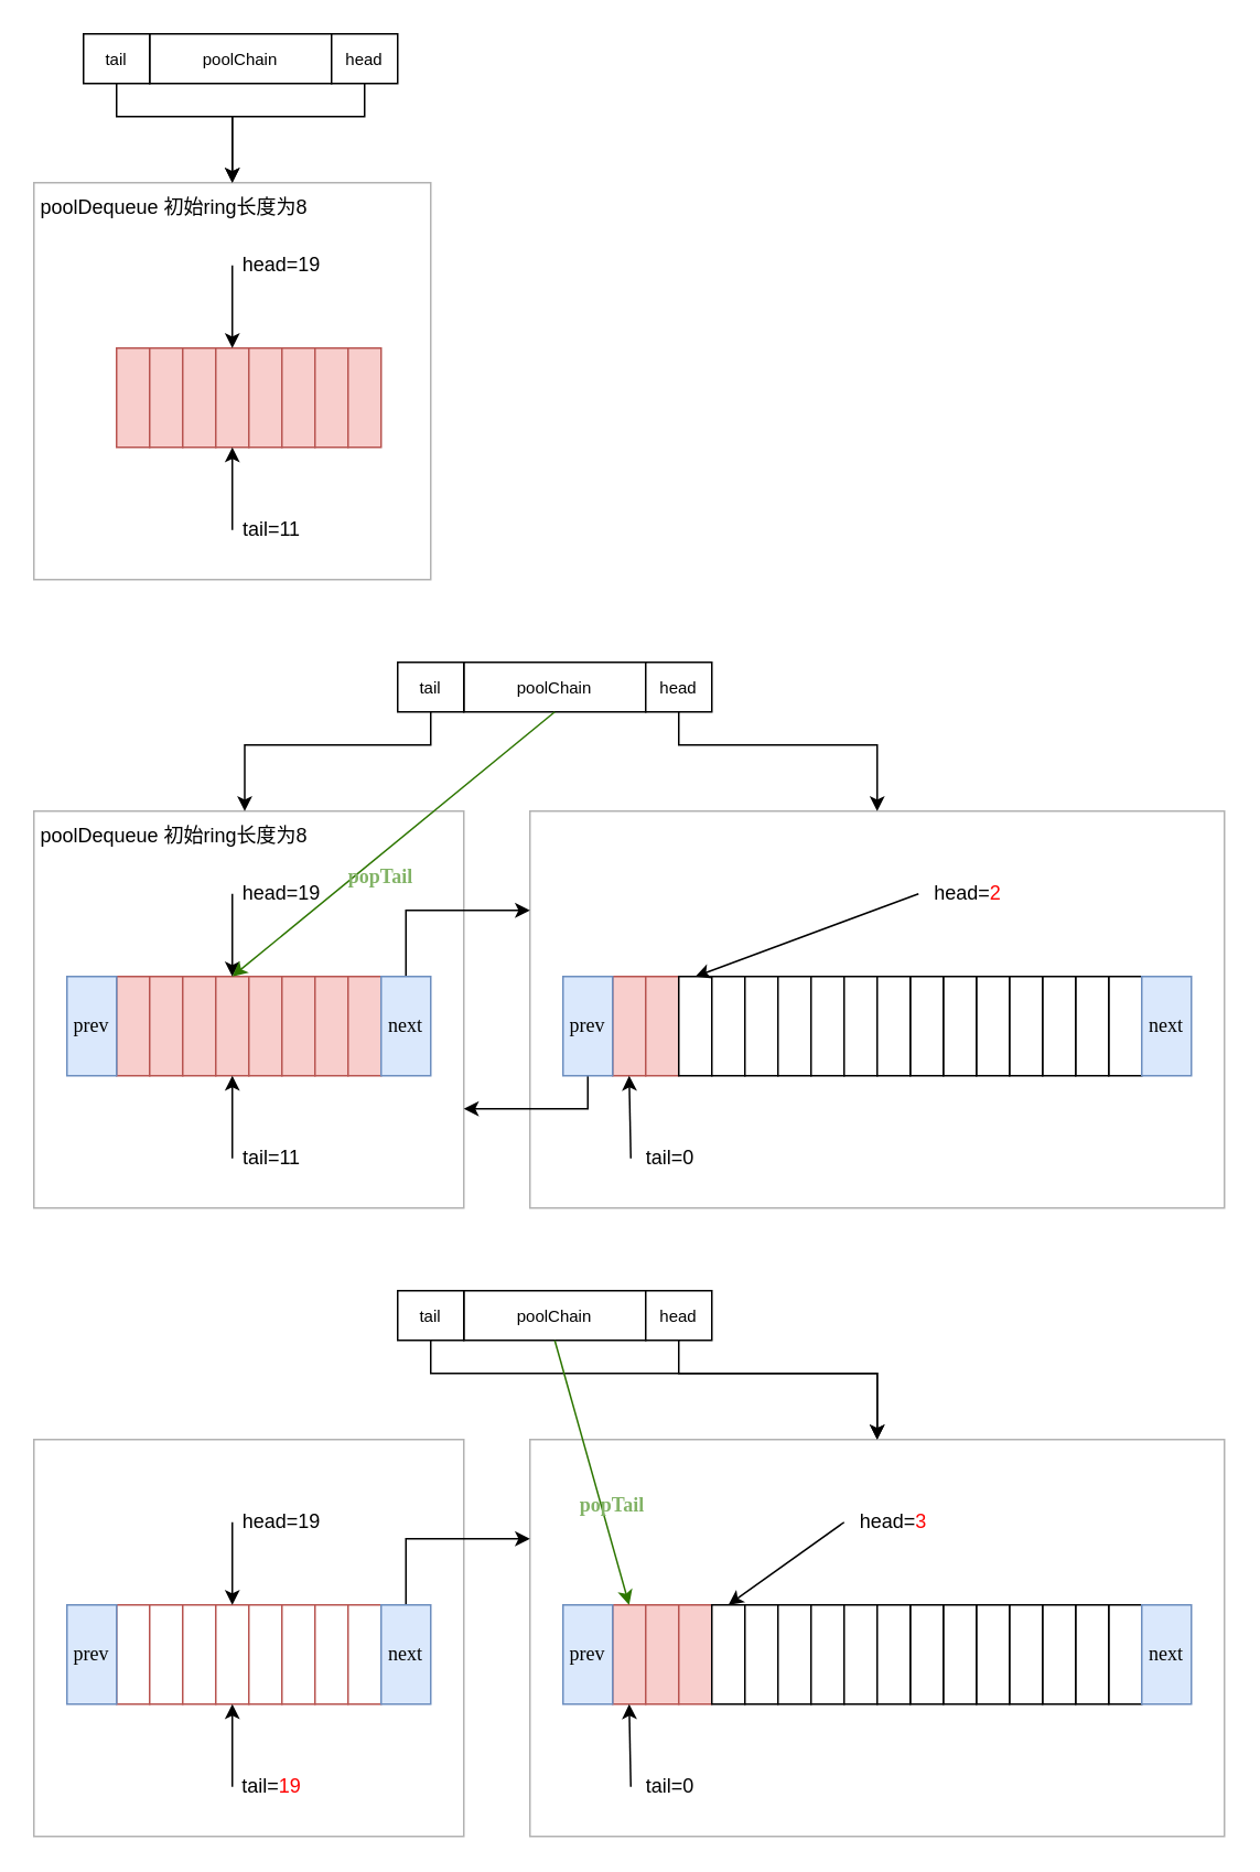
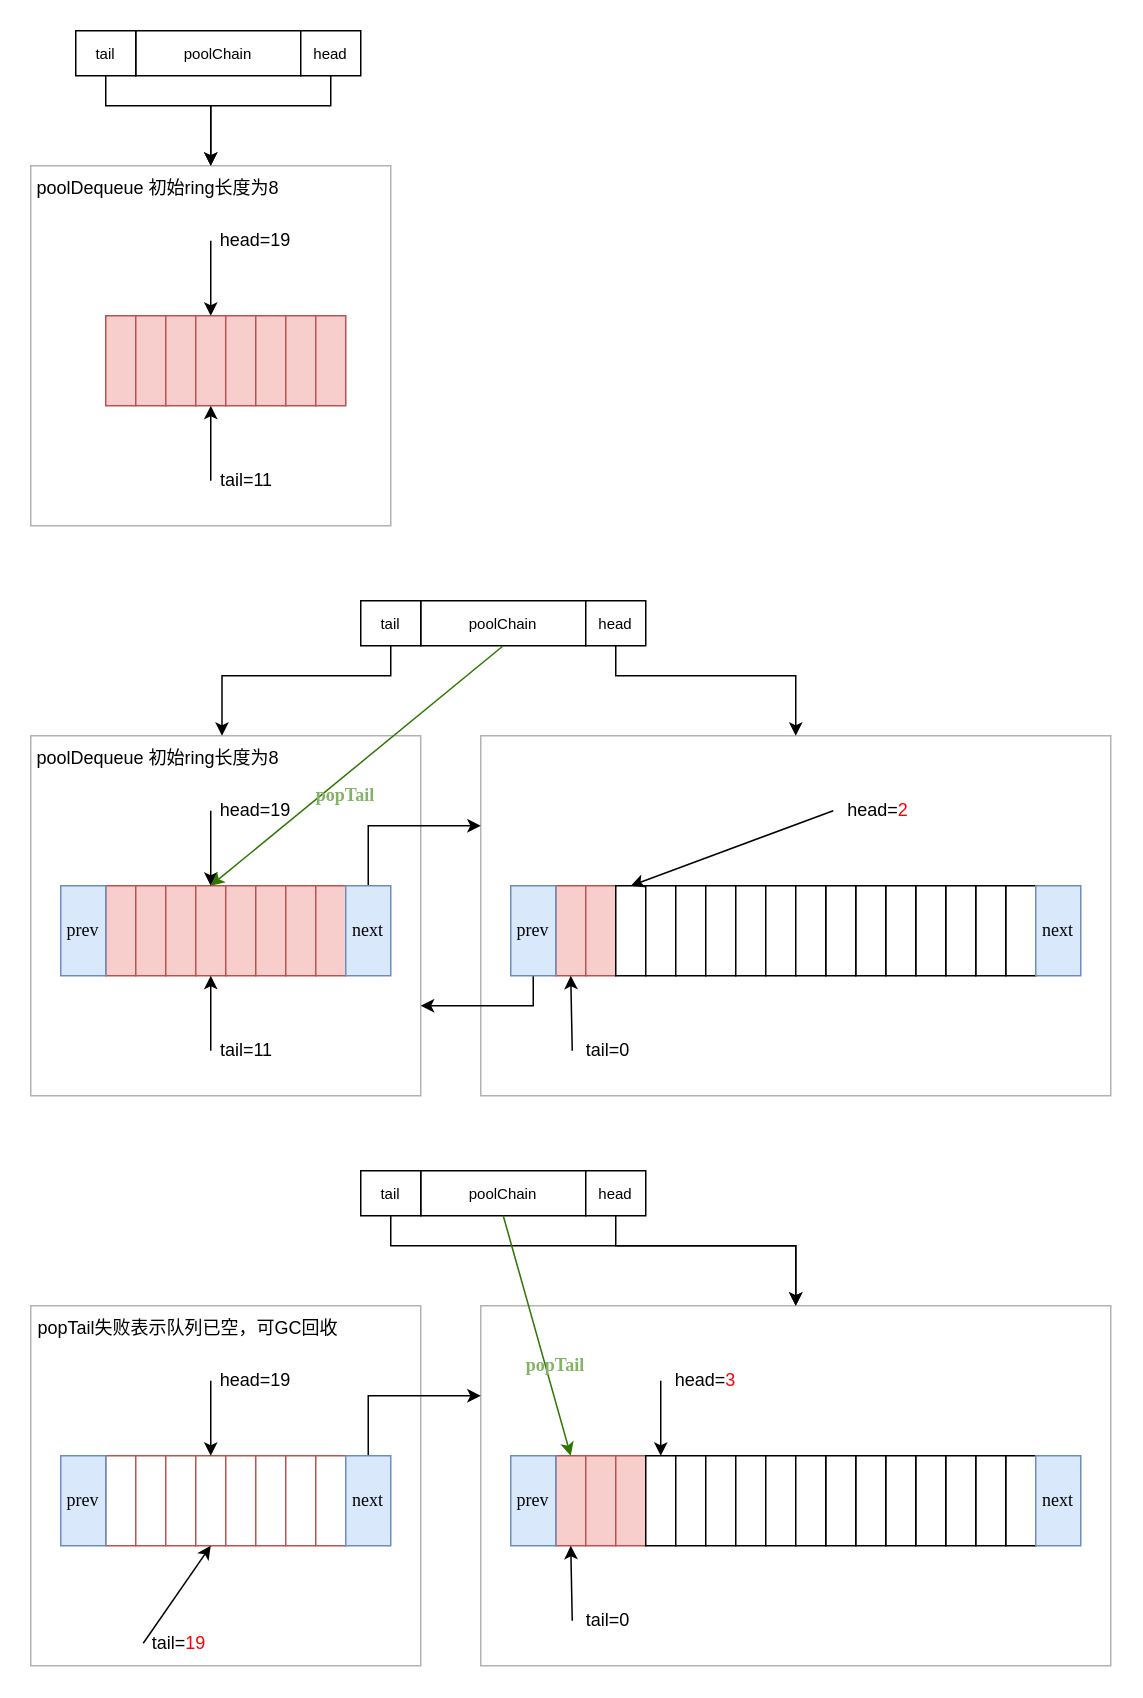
+ <mxCell id="70" value="popTail失败表示队列已空，可GC回收" style="text;html=1;strokeColor=none;fillColor=none;align=center;verticalAlign=middle;whiteSpace=wrap;rounded=0;opacity=30;" vertex="1" parent="1"><mxGeometry x="20" y="870" width="210" height="30" as="geometry" /></mxCell>
- <mxCell id="99" value="head=&lt;font color=&quot;#ff0000&quot;&gt;3&lt;/font&gt;" style="text;html=1;strokeColor=none;fillColor=none;align=center;verticalAlign=middle;whiteSpace=wrap;rounded=0;" vertex="1" parent="1"><mxGeometry x="510" y="910" width="60" height="20" as="geometry" /></mxCell>
+ <mxCell id="99" value="head=&lt;font color=&quot;#ff0000&quot;&gt;3&lt;/font&gt;" style="text;html=1;strokeColor=none;fillColor=none;align=center;verticalAlign=middle;whiteSpace=wrap;rounded=0;" vertex="1" parent="1"><mxGeometry x="440" y="910" width="60" height="20" as="geometry" /></mxCell>
- <mxCell id="82" value="tail=&lt;font color=&quot;#ff0000&quot;&gt;19&lt;/font&gt;" style="text;html=1;strokeColor=none;fillColor=none;align=center;verticalAlign=middle;whiteSpace=wrap;rounded=0;" vertex="1" parent="1"><mxGeometry x="140" y="1070" width="48" height="20" as="geometry" /></mxCell>
+ <mxCell id="82" value="tail=&lt;font color=&quot;#ff0000&quot;&gt;19&lt;/font&gt;" style="text;html=1;strokeColor=none;fillColor=none;align=center;verticalAlign=middle;whiteSpace=wrap;rounded=0;" vertex="1" parent="1"><mxGeometry x="95" y="1085" width="48" height="20" as="geometry" /></mxCell>
